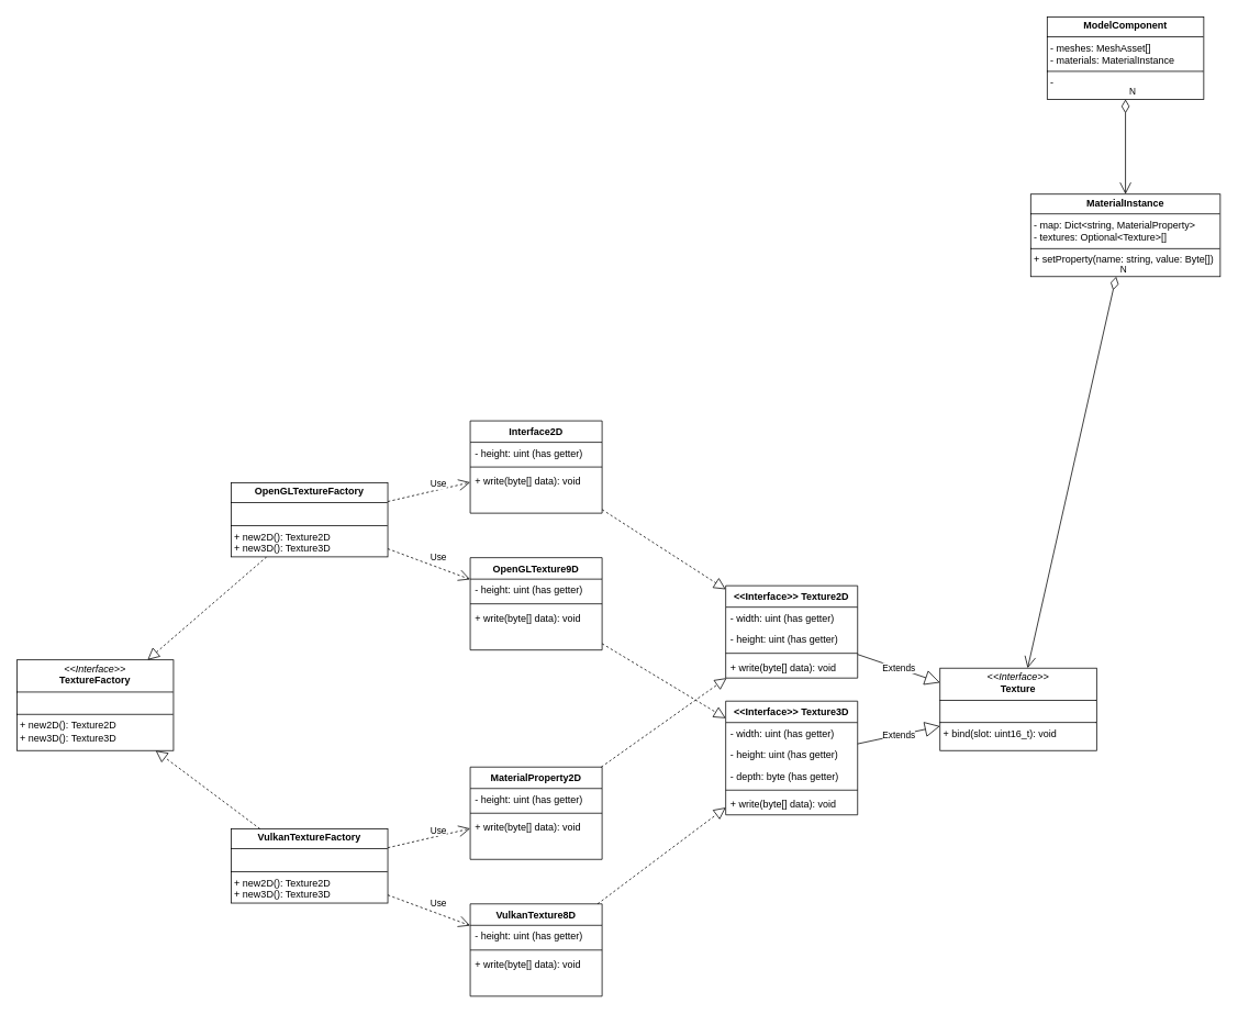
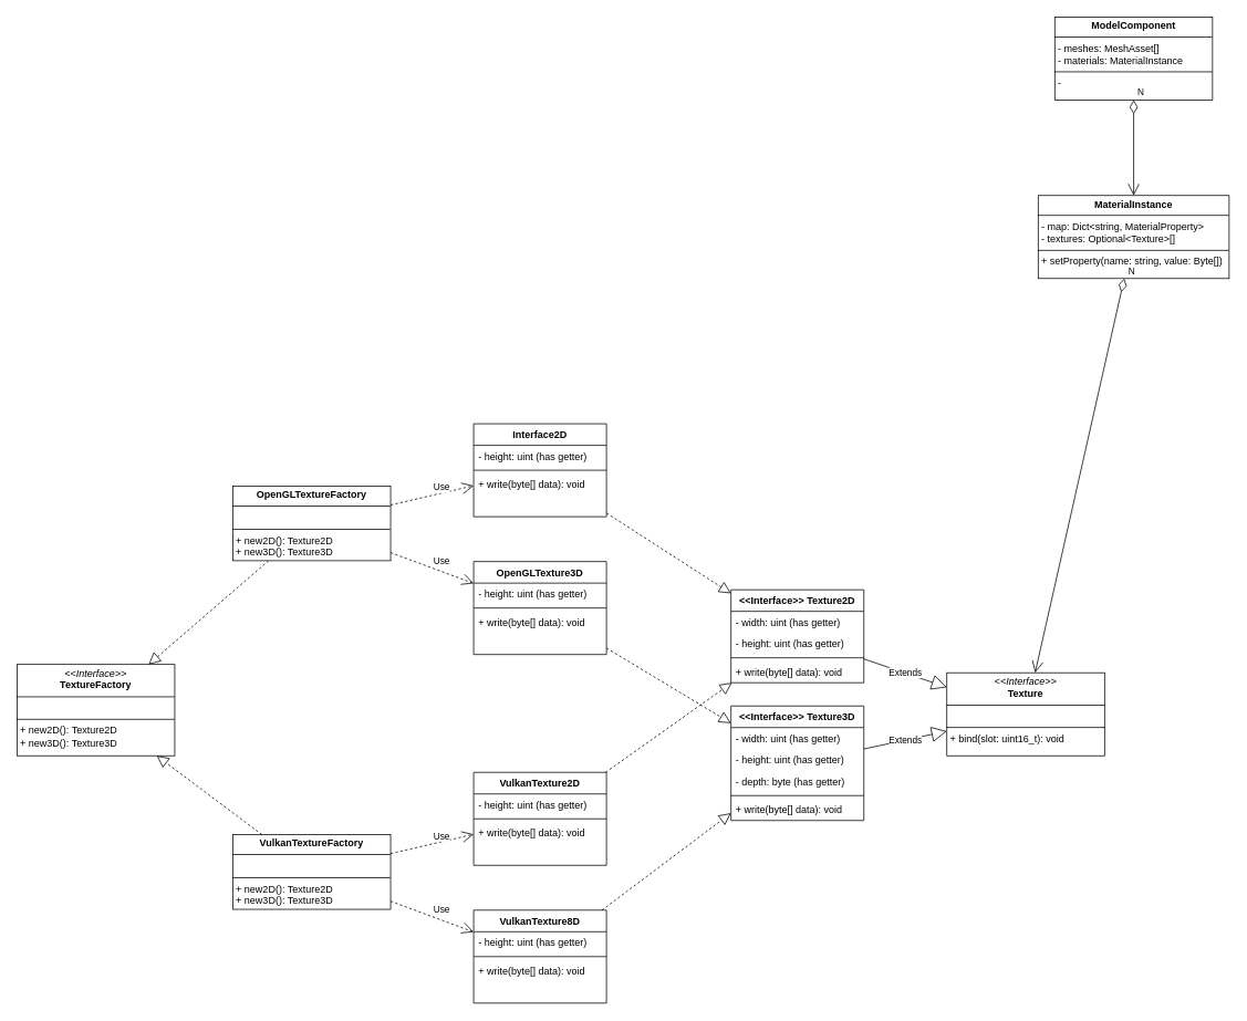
- <mxCell id="31" value="OpenGLTexture9D" style="swimlane;fontStyle=1;align=center;verticalAlign=top;childLayout=stackLayout;horizontal=1;startSize=26;horizontalStack=0;resizeParent=1;resizeLast=0;collapsible=1;marginBottom=0;rounded=0;shadow=0;strokeWidth=1;" vertex="1" parent="25"><mxGeometry x="290" y="166" width="160" height="112" as="geometry"><mxRectangle x="130" y="380" width="160" height="26" as="alternateBounds" /></mxGeometry></mxCell>
+ <mxCell id="31" value="OpenGLTexture3D" style="swimlane;fontStyle=1;align=center;verticalAlign=top;childLayout=stackLayout;horizontal=1;startSize=26;horizontalStack=0;resizeParent=1;resizeLast=0;collapsible=1;marginBottom=0;rounded=0;shadow=0;strokeWidth=1;" vertex="1" parent="25"><mxGeometry x="290" y="166" width="160" height="112" as="geometry"><mxRectangle x="130" y="380" width="160" height="26" as="alternateBounds" /></mxGeometry></mxCell>
- <mxCell id="38" value="MaterialProperty2D" style="swimlane;fontStyle=1;align=center;verticalAlign=top;childLayout=stackLayout;horizontal=1;startSize=26;horizontalStack=0;resizeParent=1;resizeLast=0;collapsible=1;marginBottom=0;rounded=0;shadow=0;strokeWidth=1;" vertex="1" parent="37"><mxGeometry x="290" width="160" height="112" as="geometry"><mxRectangle x="130" y="380" width="160" height="26" as="alternateBounds" /></mxGeometry></mxCell>
+ <mxCell id="38" value="VulkanTexture2D" style="swimlane;fontStyle=1;align=center;verticalAlign=top;childLayout=stackLayout;horizontal=1;startSize=26;horizontalStack=0;resizeParent=1;resizeLast=0;collapsible=1;marginBottom=0;rounded=0;shadow=0;strokeWidth=1;" vertex="1" parent="37"><mxGeometry x="290" width="160" height="112" as="geometry"><mxRectangle x="130" y="380" width="160" height="26" as="alternateBounds" /></mxGeometry></mxCell>
